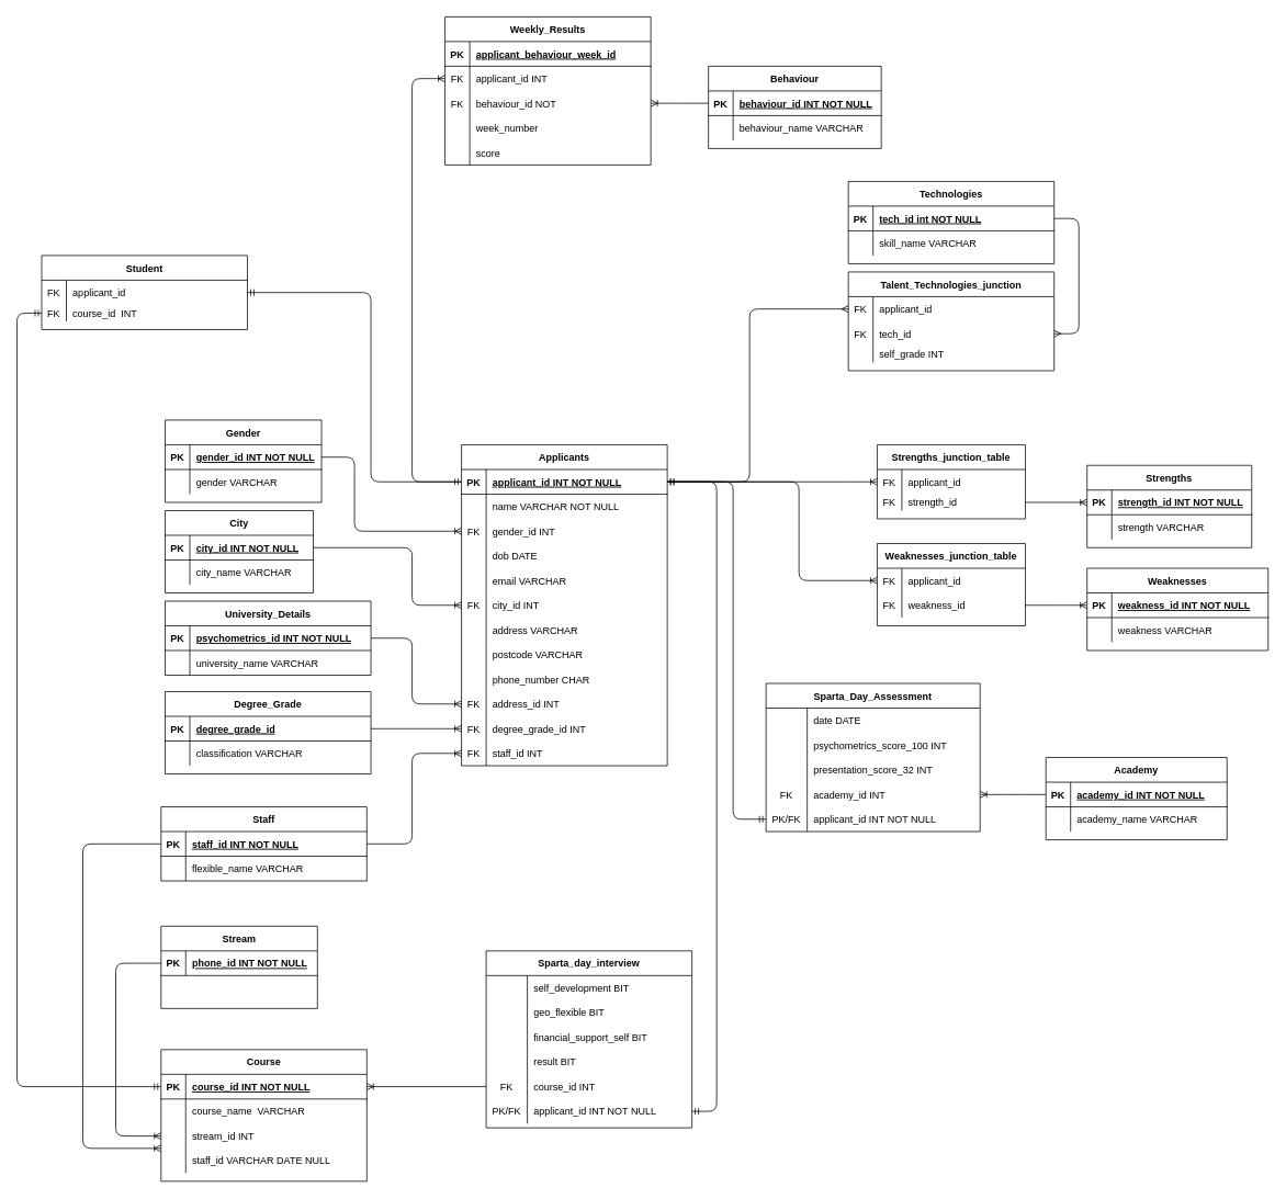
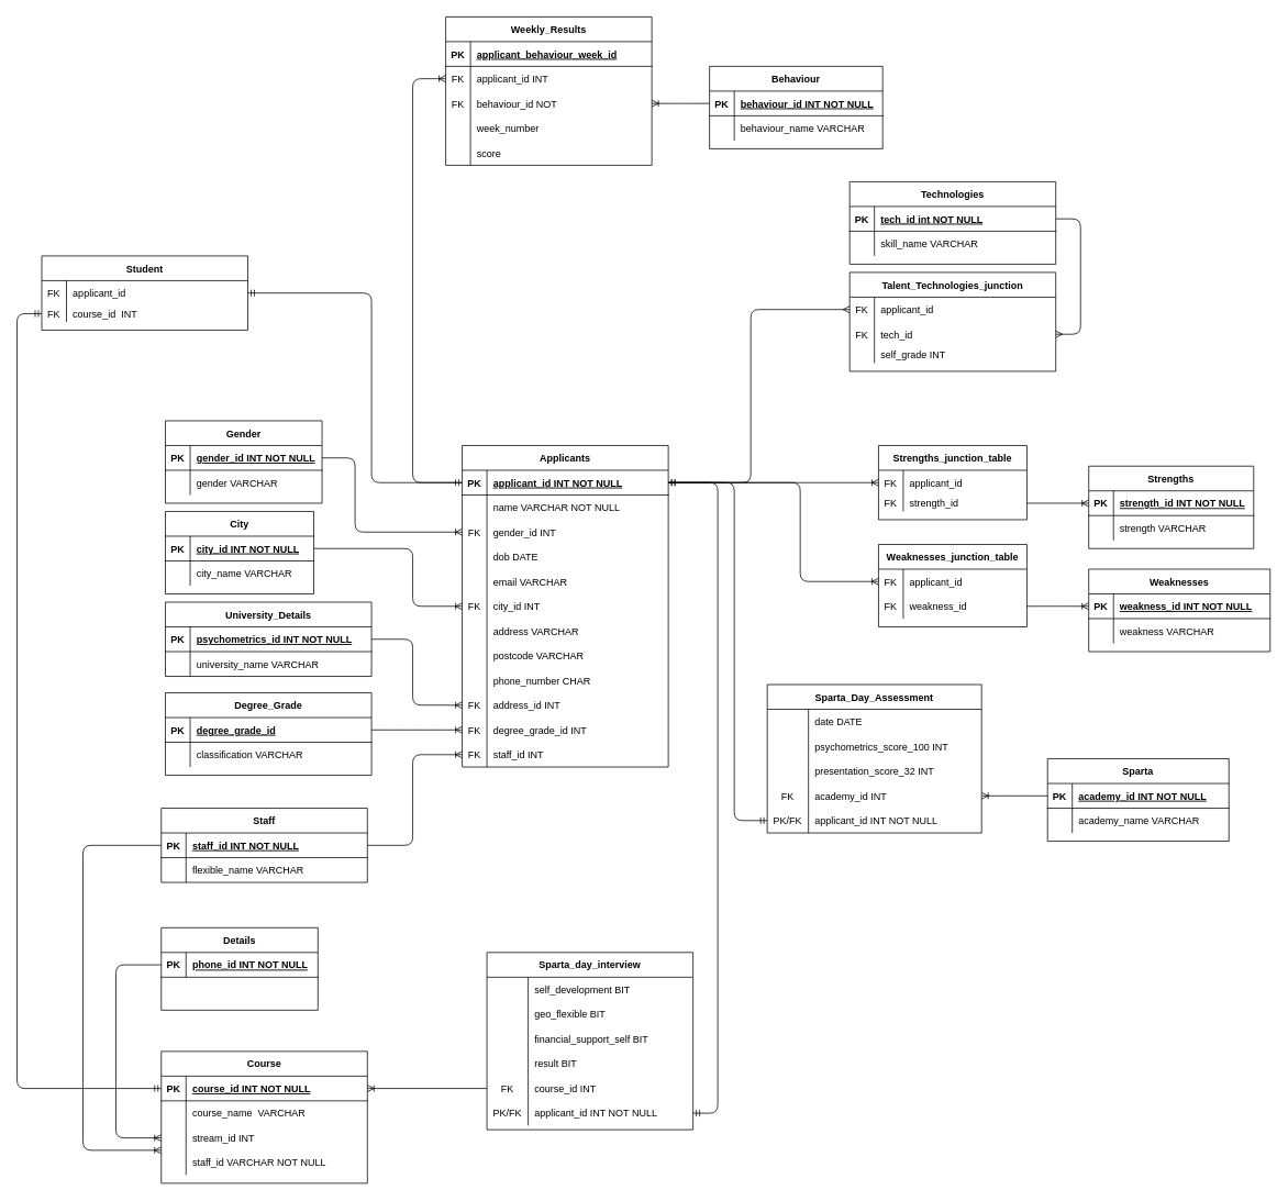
- <mxCell id="195" value="Academy" style="shape=table;startSize=30;container=1;collapsible=1;childLayout=tableLayout;fixedRows=1;rowLines=0;fontStyle=1;align=center;resizeLast=1;" vertex="1" parent="1"><mxGeometry x="1270" y="920" width="220" height="100" as="geometry" /></mxCell>
+ <mxCell id="195" value="Sparta" style="shape=table;startSize=30;container=1;collapsible=1;childLayout=tableLayout;fixedRows=1;rowLines=0;fontStyle=1;align=center;resizeLast=1;" vertex="1" parent="1"><mxGeometry x="1270" y="920" width="220" height="100" as="geometry" /></mxCell>
- <mxCell id="166" value="Stream" style="shape=table;startSize=30;container=1;collapsible=1;childLayout=tableLayout;fixedRows=1;rowLines=0;fontStyle=1;align=center;resizeLast=1;" vertex="1" parent="1"><mxGeometry x="195" y="1125" width="190" height="100" as="geometry" /></mxCell>
+ <mxCell id="166" value="Details" style="shape=table;startSize=30;container=1;collapsible=1;childLayout=tableLayout;fixedRows=1;rowLines=0;fontStyle=1;align=center;resizeLast=1;" vertex="1" parent="1"><mxGeometry x="195" y="1125" width="190" height="100" as="geometry" /></mxCell>
- <mxCell id="134" value="staff_id VARCHAR DATE NULL" style="shape=partialRectangle;overflow=hidden;connectable=0;fillColor=none;top=0;left=0;bottom=0;right=0;align=left;spacingLeft=6;" parent="132" vertex="1"><mxGeometry x="30" width="220" height="30" as="geometry" /></mxCell>
+ <mxCell id="134" value="staff_id VARCHAR NOT NULL" style="shape=partialRectangle;overflow=hidden;connectable=0;fillColor=none;top=0;left=0;bottom=0;right=0;align=left;spacingLeft=6;" parent="132" vertex="1"><mxGeometry x="30" width="220" height="30" as="geometry" /></mxCell>
